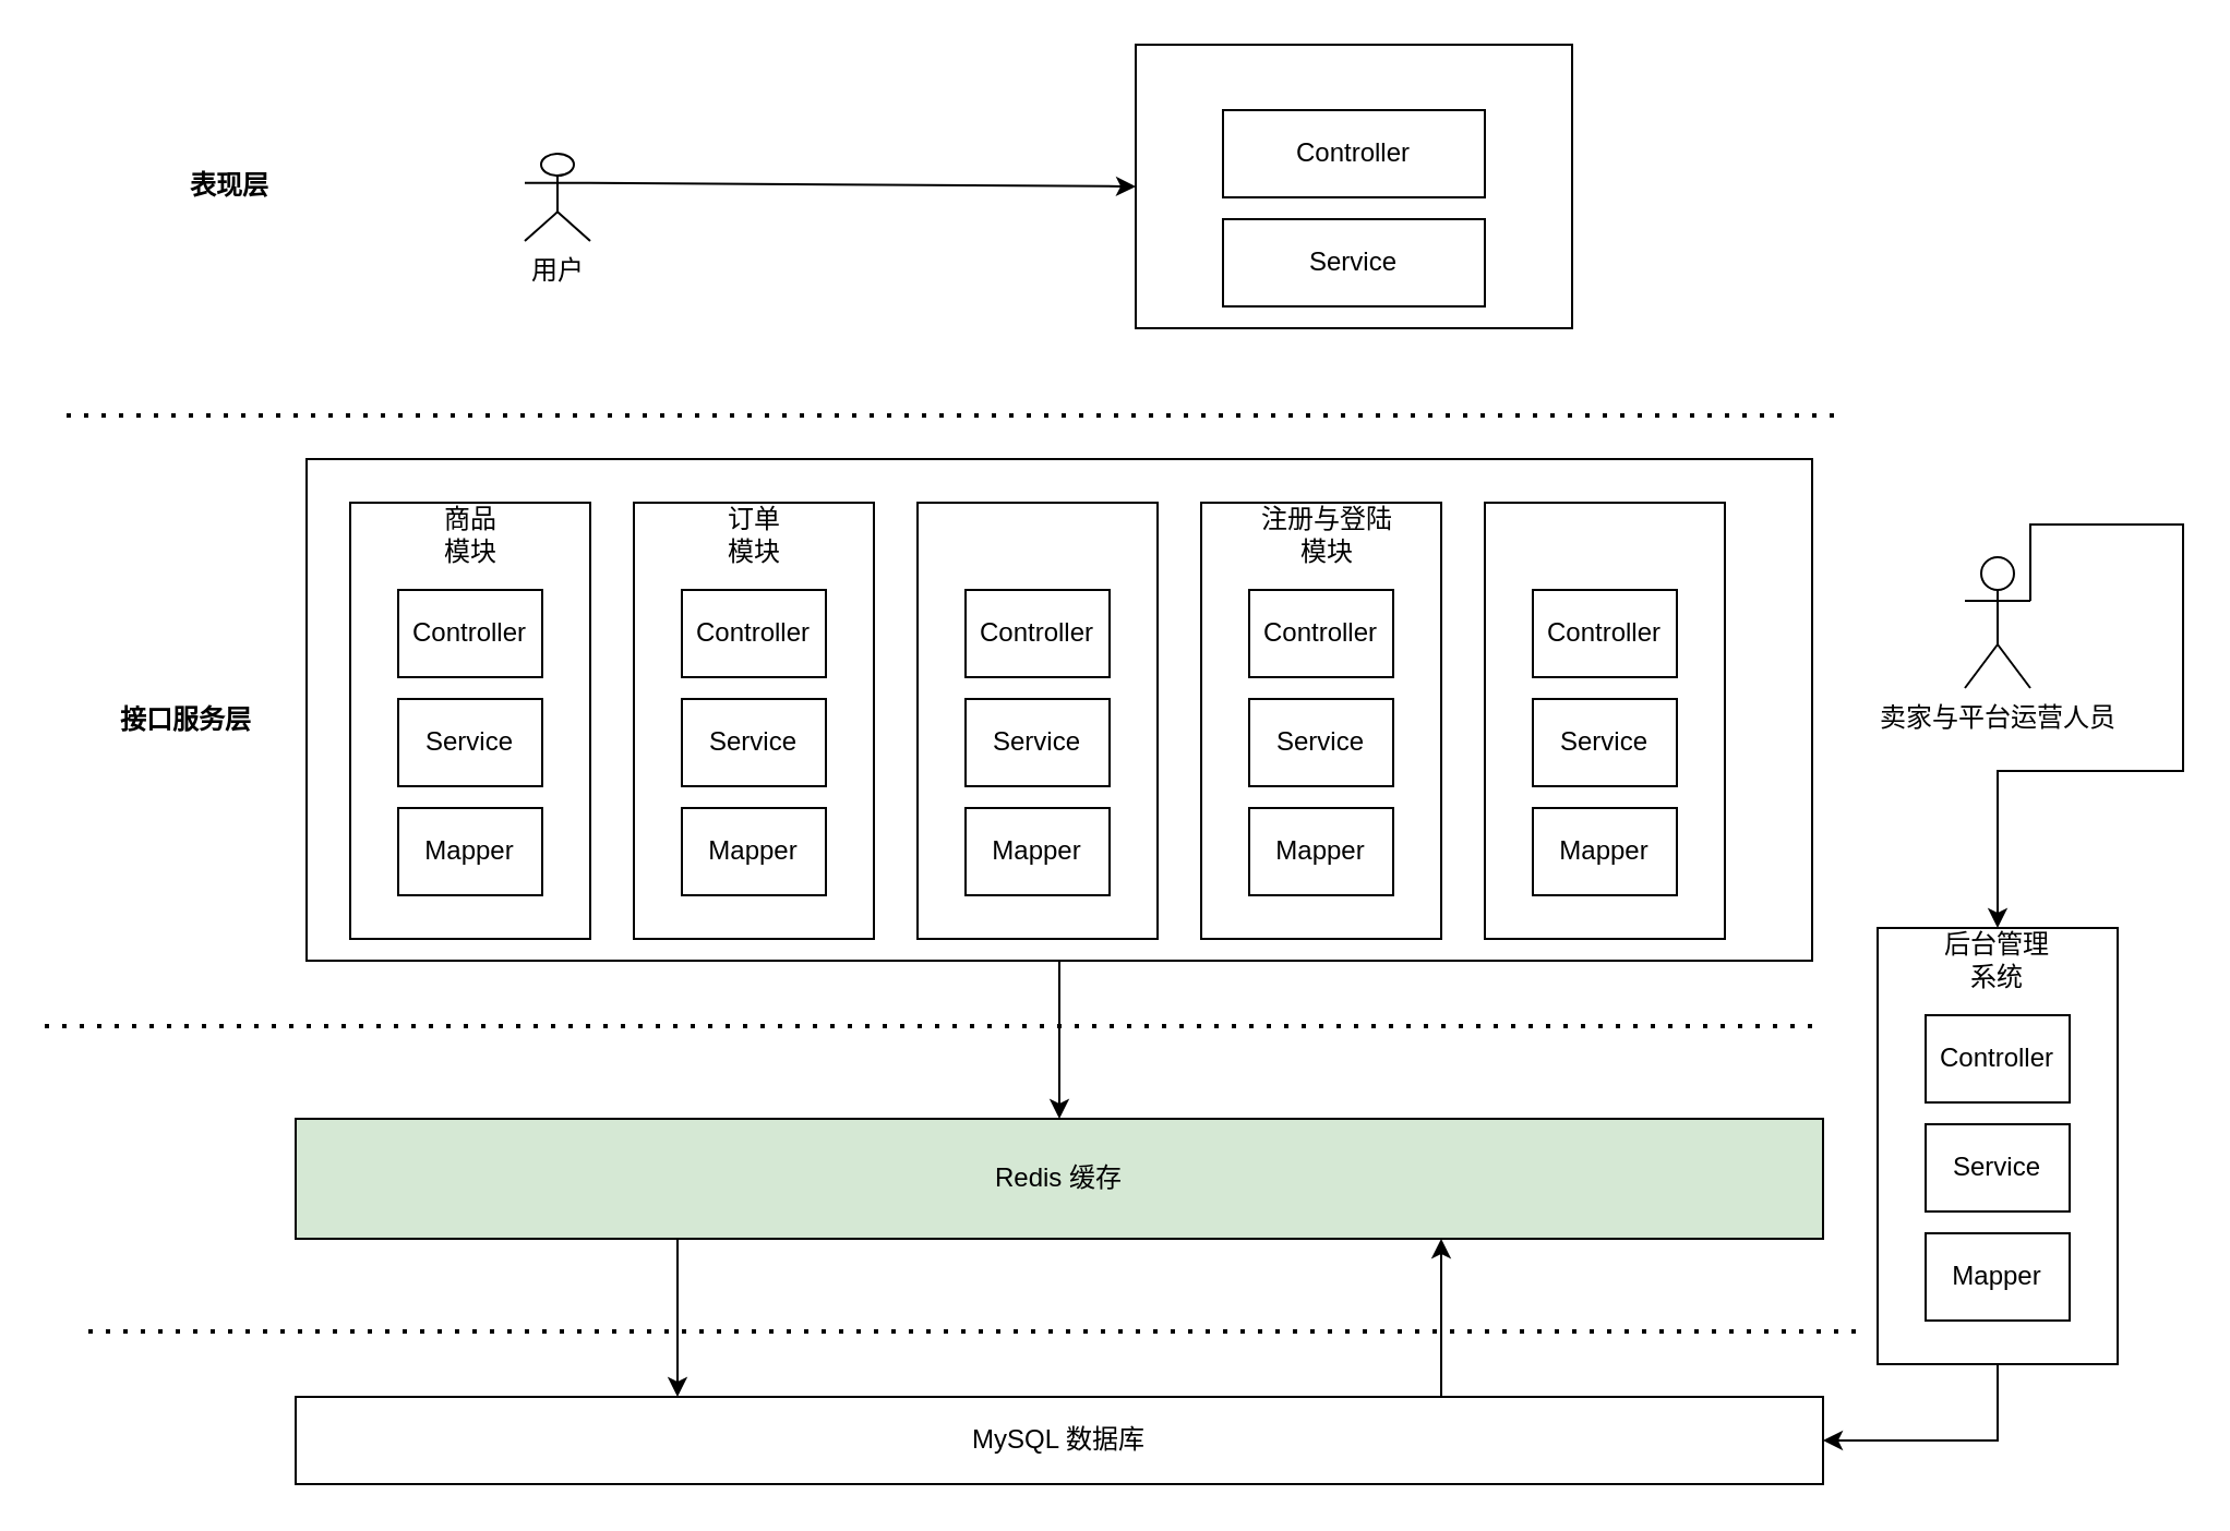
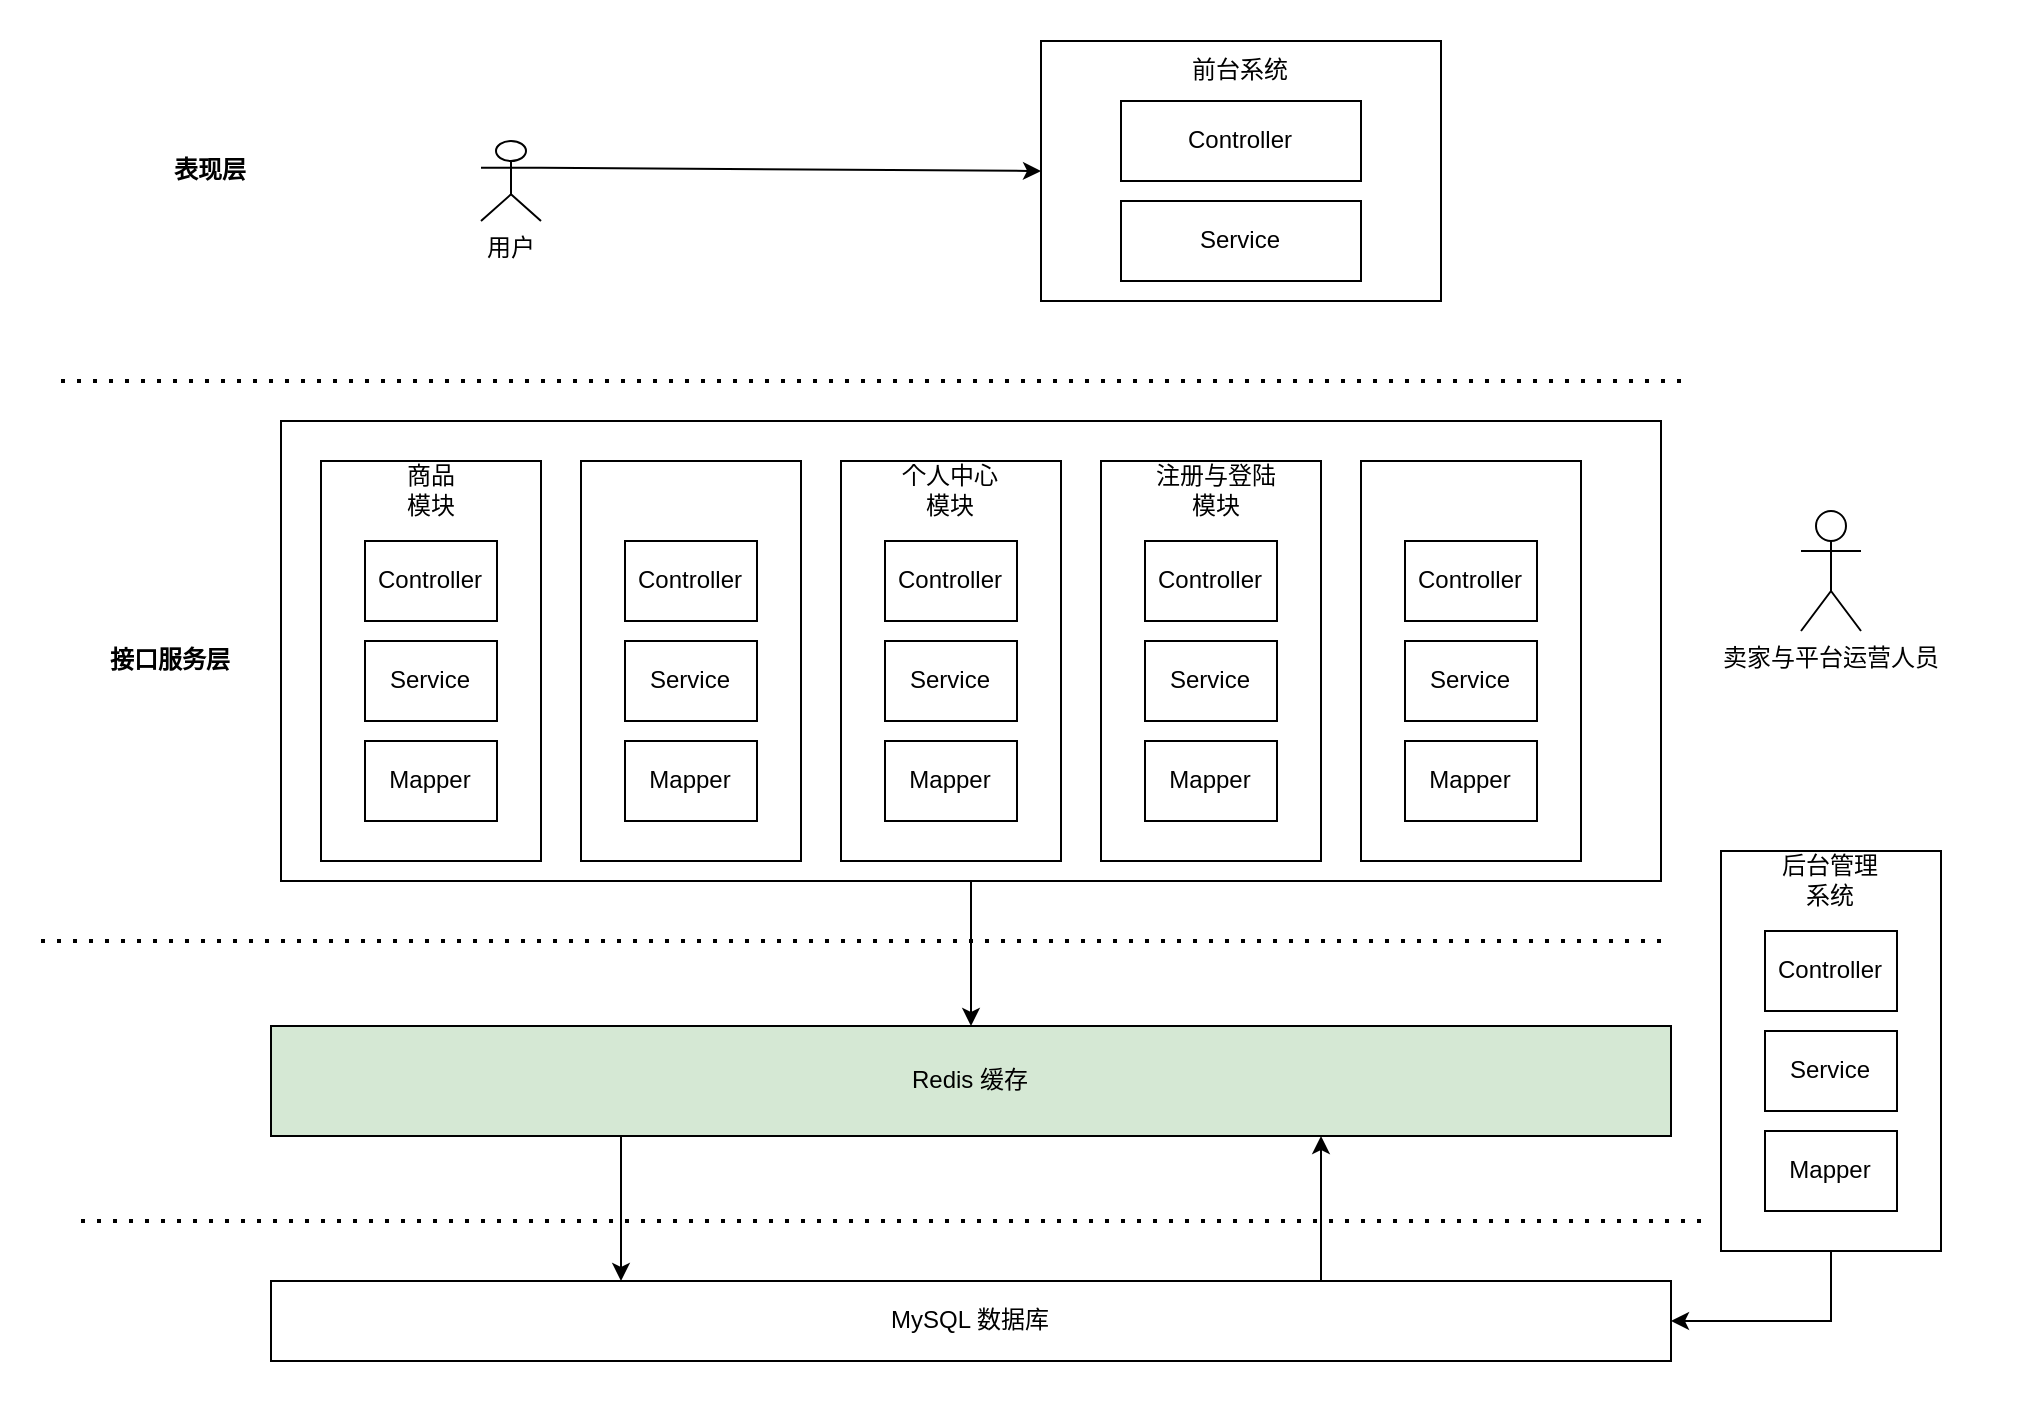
+ <mxCell id="8" value="前台系统" style="text;html=1;strokeColor=none;fillColor=none;align=center;verticalAlign=middle;whiteSpace=wrap;rounded=0;container=0;" vertex="1" parent="4"><mxGeometry x="70" width="60" height="30" as="geometry" /></mxCell>
- <mxCell id="21" value="订单模块" style="text;html=1;strokeColor=none;fillColor=none;align=center;verticalAlign=middle;whiteSpace=wrap;rounded=0;container=0;" vertex="1" parent="17"><mxGeometry x="38.5" width="33" height="30" as="geometry" /></mxCell>
+ <mxCell id="27" value="个人中心模块" style="text;html=1;strokeColor=none;fillColor=none;align=center;verticalAlign=middle;whiteSpace=wrap;rounded=0;container=0;" vertex="1" parent="23"><mxGeometry x="29.25" width="51.5" height="30" as="geometry" /></mxCell>
- <mxCell id="40" style="edgeStyle=orthogonalEdgeStyle;rounded=0;orthogonalLoop=1;jettySize=auto;html=1;exitX=1;exitY=0.333;exitDx=0;exitDy=0;exitPerimeter=0;entryX=0.5;entryY=0;entryDx=0;entryDy=0;" edge="1" parent="1" source="41" target="46"><mxGeometry relative="1" as="geometry"><Array as="points"><mxPoint x="1000" y="240" /><mxPoint x="1000" y="353" /><mxPoint x="915" y="353" /></Array></mxGeometry></mxCell>
